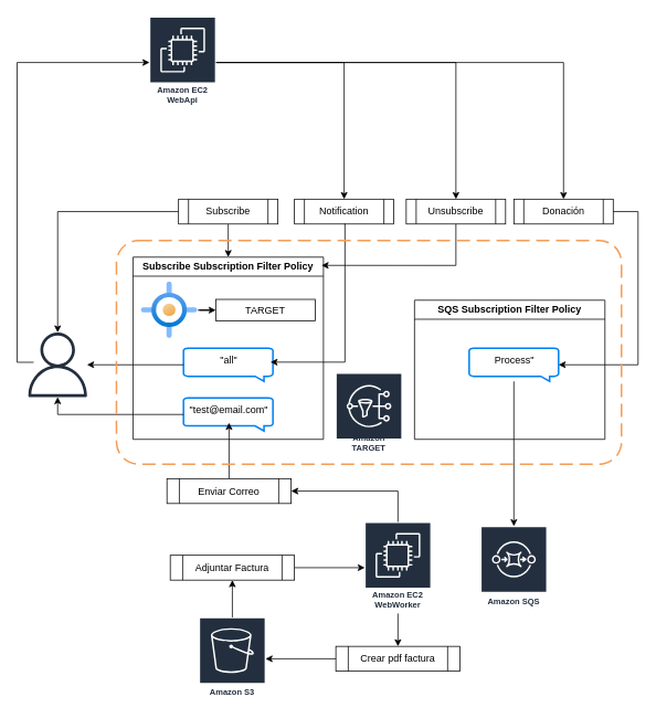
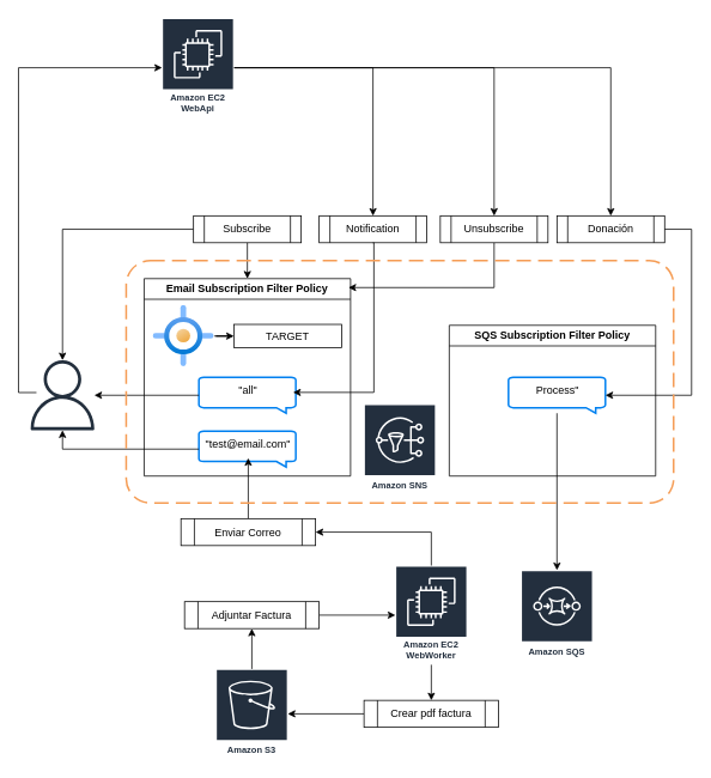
- <mxCell id="14" value="Subscribe Subscription Filter Policy" style="swimlane;whiteSpace=wrap;html=1;" vertex="1" parent="1"><mxGeometry x="160" y="310" width="230" height="220" as="geometry" /></mxCell>
+ <mxCell id="14" value="Email Subscription Filter Policy" style="swimlane;whiteSpace=wrap;html=1;" vertex="1" parent="1"><mxGeometry x="160" y="310" width="230" height="220" as="geometry" /></mxCell>
- <mxCell id="10" value="Amazon TARGET" style="sketch=0;outlineConnect=0;fontColor=#232F3E;gradientColor=none;strokeColor=#ffffff;fillColor=#232F3E;dashed=0;verticalLabelPosition=middle;verticalAlign=bottom;align=center;html=1;whiteSpace=wrap;fontSize=10;fontStyle=1;spacing=3;shape=mxgraph.aws4.productIcon;prIcon=mxgraph.aws4.sns;" vertex="1" parent="1"><mxGeometry x="405" y="450" width="80" height="100" as="geometry" /></mxCell>
+ <mxCell id="10" value="Amazon SNS" style="sketch=0;outlineConnect=0;fontColor=#232F3E;gradientColor=none;strokeColor=#ffffff;fillColor=#232F3E;dashed=0;verticalLabelPosition=middle;verticalAlign=bottom;align=center;html=1;whiteSpace=wrap;fontSize=10;fontStyle=1;spacing=3;shape=mxgraph.aws4.productIcon;prIcon=mxgraph.aws4.sns;" vertex="1" parent="1"><mxGeometry x="405" y="450" width="80" height="100" as="geometry" /></mxCell>
